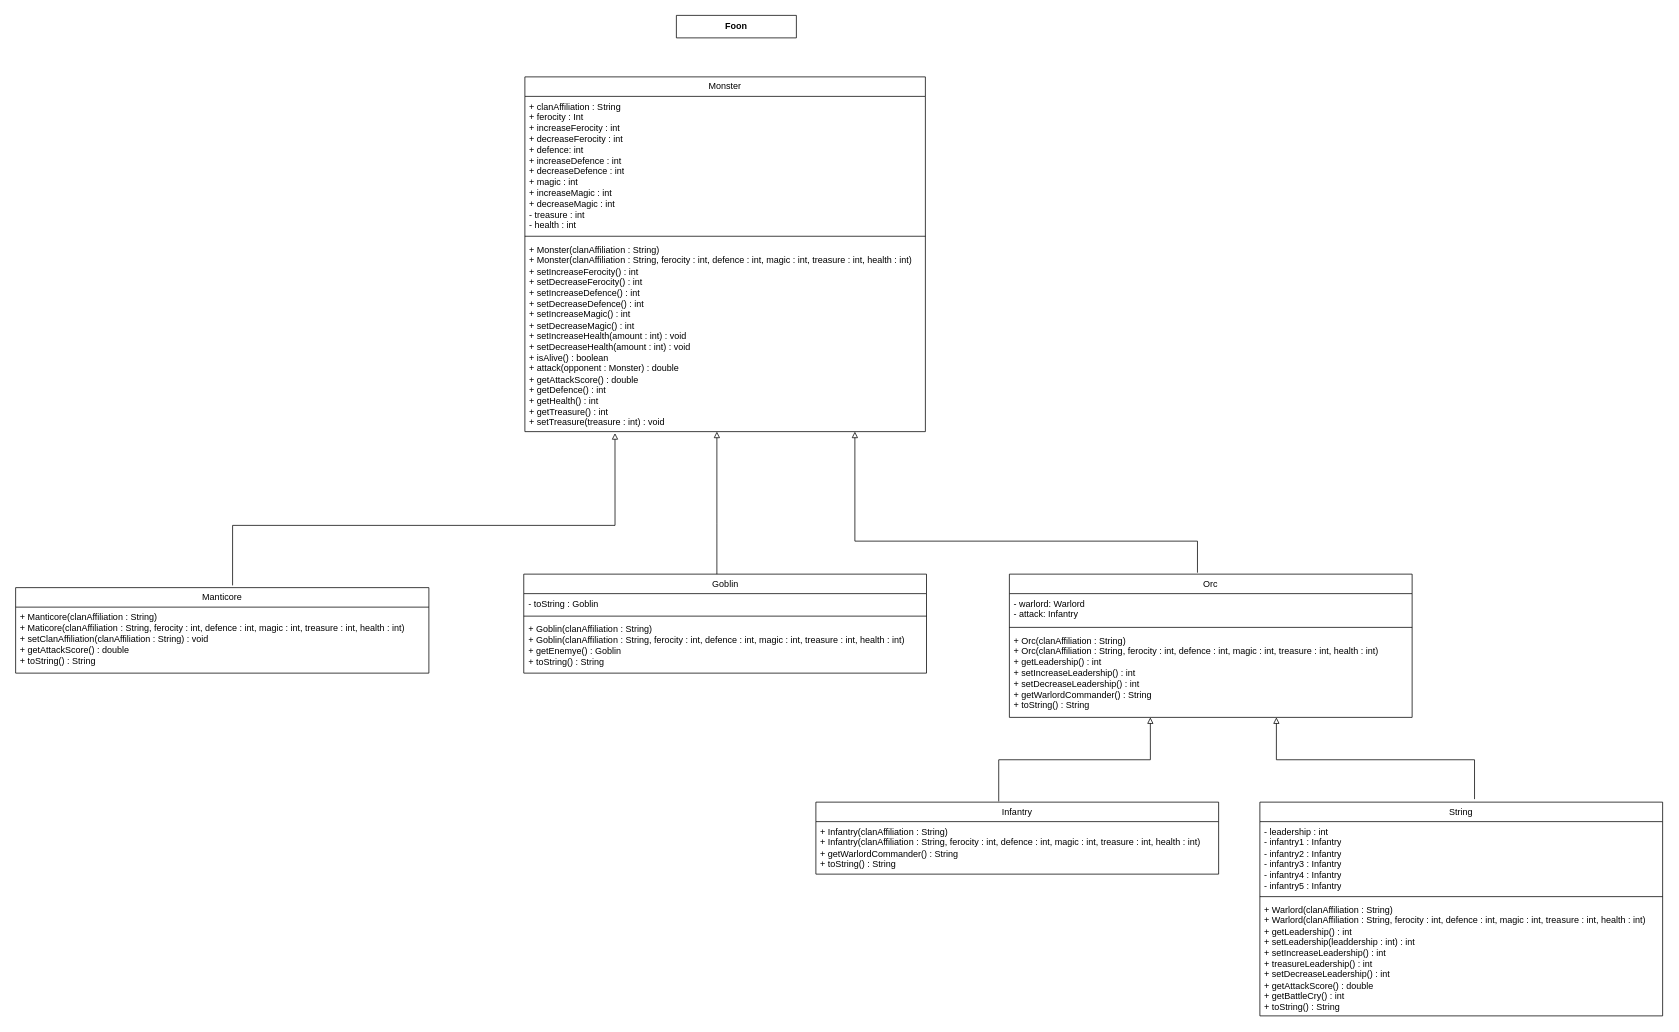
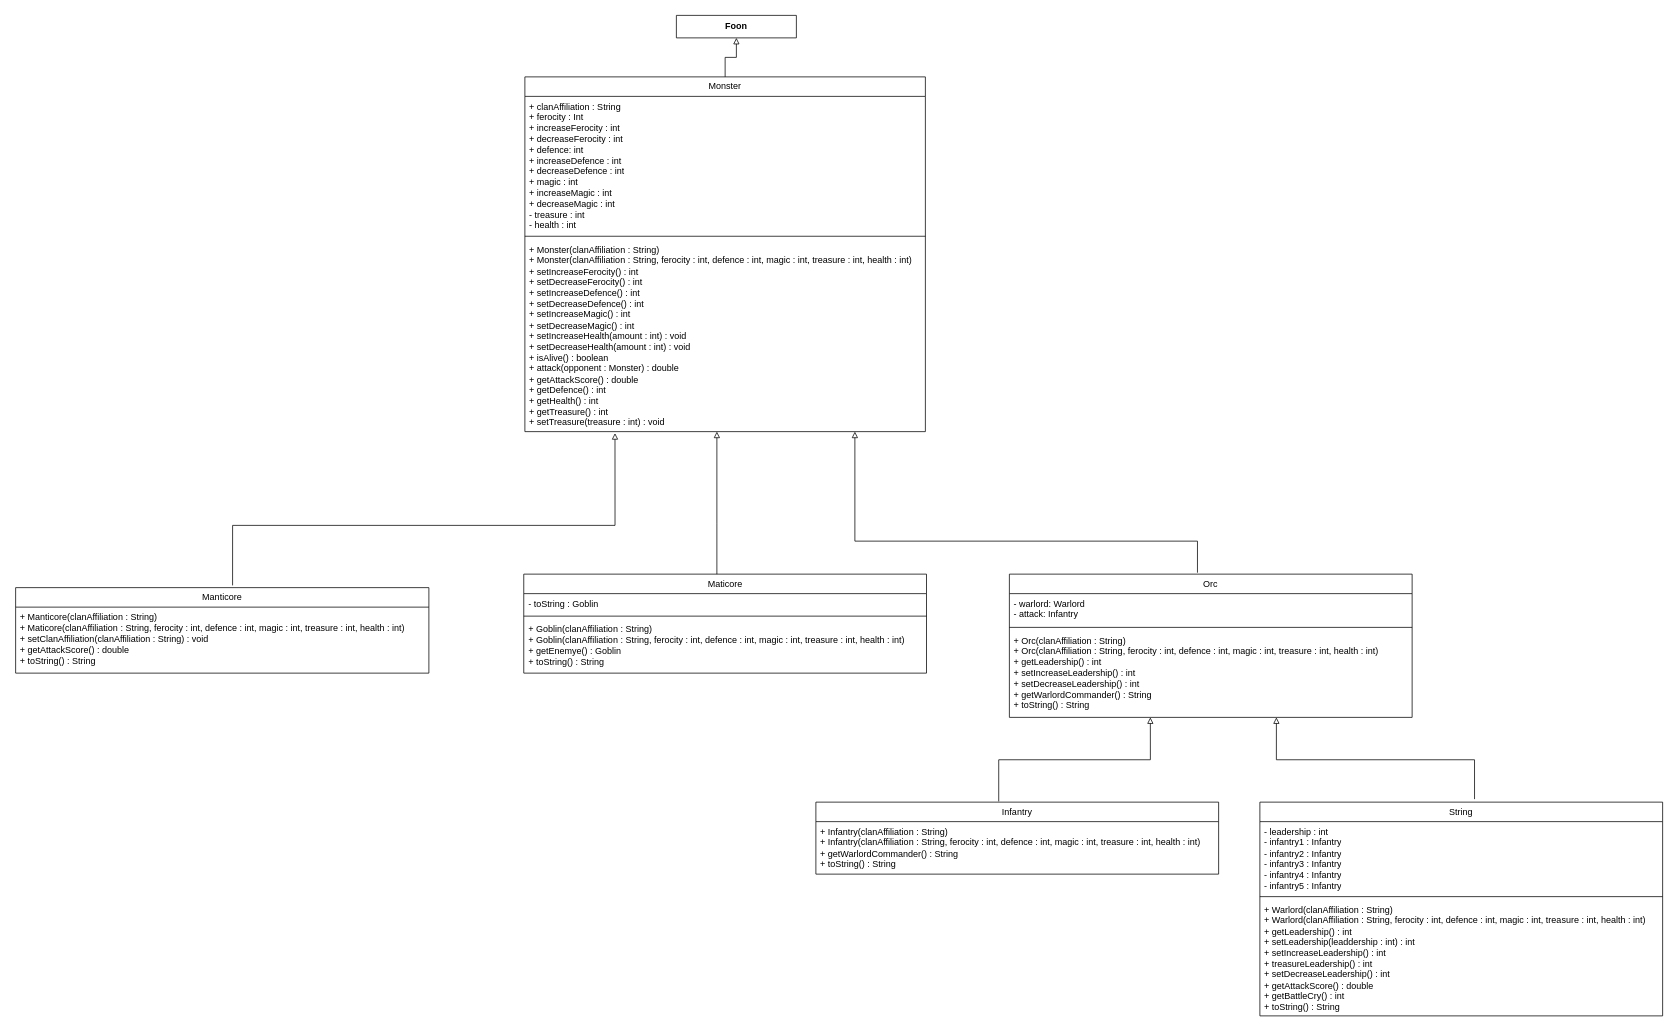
+ <mxCell id="2" style="edgeStyle=orthogonalEdgeStyle;rounded=0;orthogonalLoop=1;jettySize=auto;html=1;entryX=0.5;entryY=1;entryDx=0;entryDy=0;endArrow=block;endFill=0;" edge="1" parent="1" source="3" target="7"><mxGeometry relative="1" as="geometry" /></mxCell>
- <mxCell id="10" value="Goblin" style="swimlane;fontStyle=0;childLayout=stackLayout;horizontal=1;startSize=26;fillColor=none;horizontalStack=0;resizeParent=1;resizeParentMax=0;resizeLast=0;collapsible=1;marginBottom=0;whiteSpace=wrap;html=1;" vertex="1" parent="1"><mxGeometry x="697.5" y="765" width="537" height="132" as="geometry" /></mxCell>
+ <mxCell id="10" value="Maticore" style="swimlane;fontStyle=0;childLayout=stackLayout;horizontal=1;startSize=26;fillColor=none;horizontalStack=0;resizeParent=1;resizeParentMax=0;resizeLast=0;collapsible=1;marginBottom=0;whiteSpace=wrap;html=1;" vertex="1" parent="1"><mxGeometry x="697.5" y="765" width="537" height="132" as="geometry" /></mxCell>
